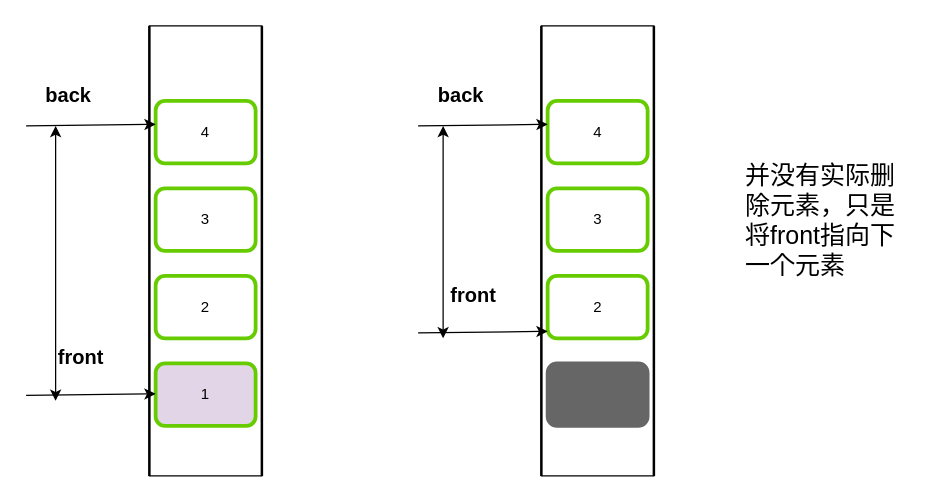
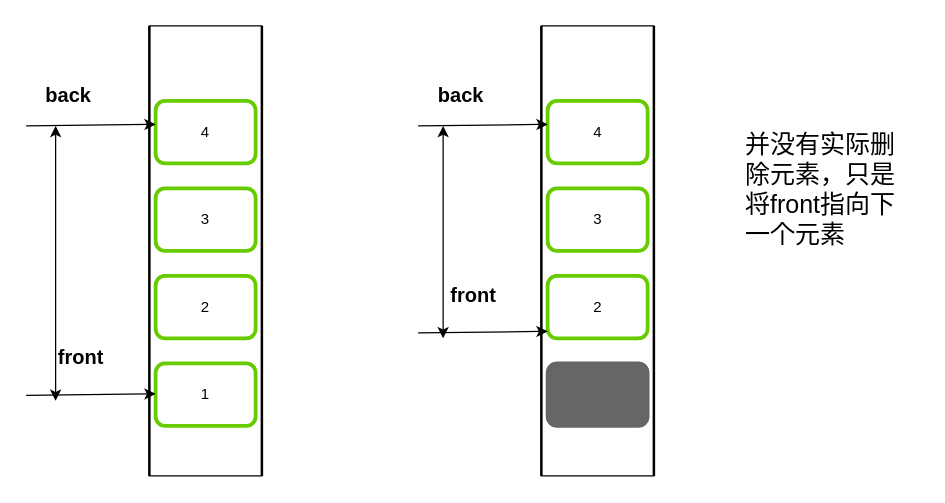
- <mxCell id="26" value="并没有实际删除元素，只是将front指向下一个元素" style="text;html=1;align=left;verticalAlign=middle;whiteSpace=wrap;rounded=0;strokeWidth=6;fontSize=20;fontStyle=0" vertex="1" parent="1"><mxGeometry x="594" y="95" width="140" height="160" as="geometry" /></mxCell>
+ <mxCell id="26" value="并没有实际删除元素，只是将front指向下一个元素" style="text;html=1;align=left;verticalAlign=middle;whiteSpace=wrap;rounded=0;strokeWidth=6;fontSize=20;fontStyle=0" vertex="1" parent="1"><mxGeometry x="594" y="70" width="140" height="160" as="geometry" /></mxCell>
- <mxCell id="2" value="1" style="rounded=1;whiteSpace=wrap;html=1;strokeWidth=3;strokeColor=#66CC00;fillColor=#e1d5e7;" vertex="1" parent="1"><mxGeometry x="124" y="290" width="80" height="50" as="geometry" /></mxCell>
+ <mxCell id="2" value="1" style="rounded=1;whiteSpace=wrap;html=1;strokeWidth=3;strokeColor=#66CC00;" vertex="1" parent="1"><mxGeometry x="124" y="290" width="80" height="50" as="geometry" /></mxCell>
